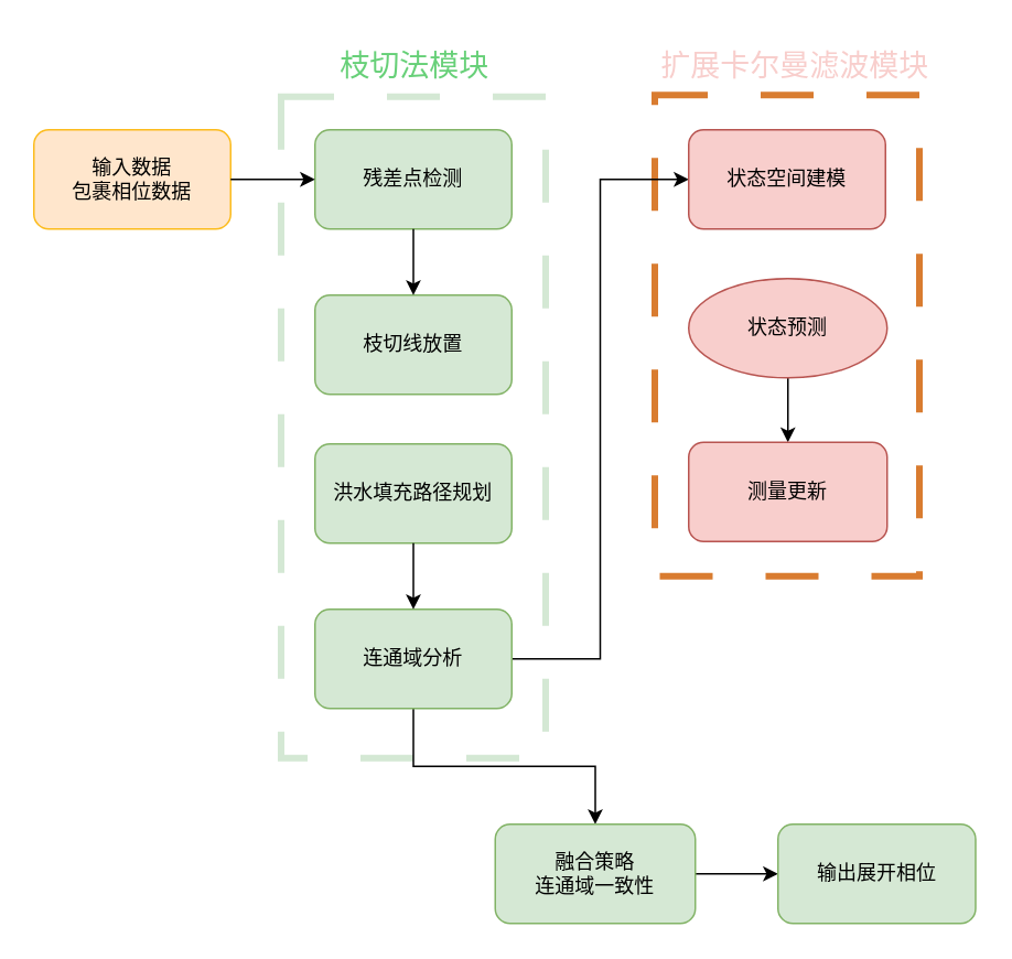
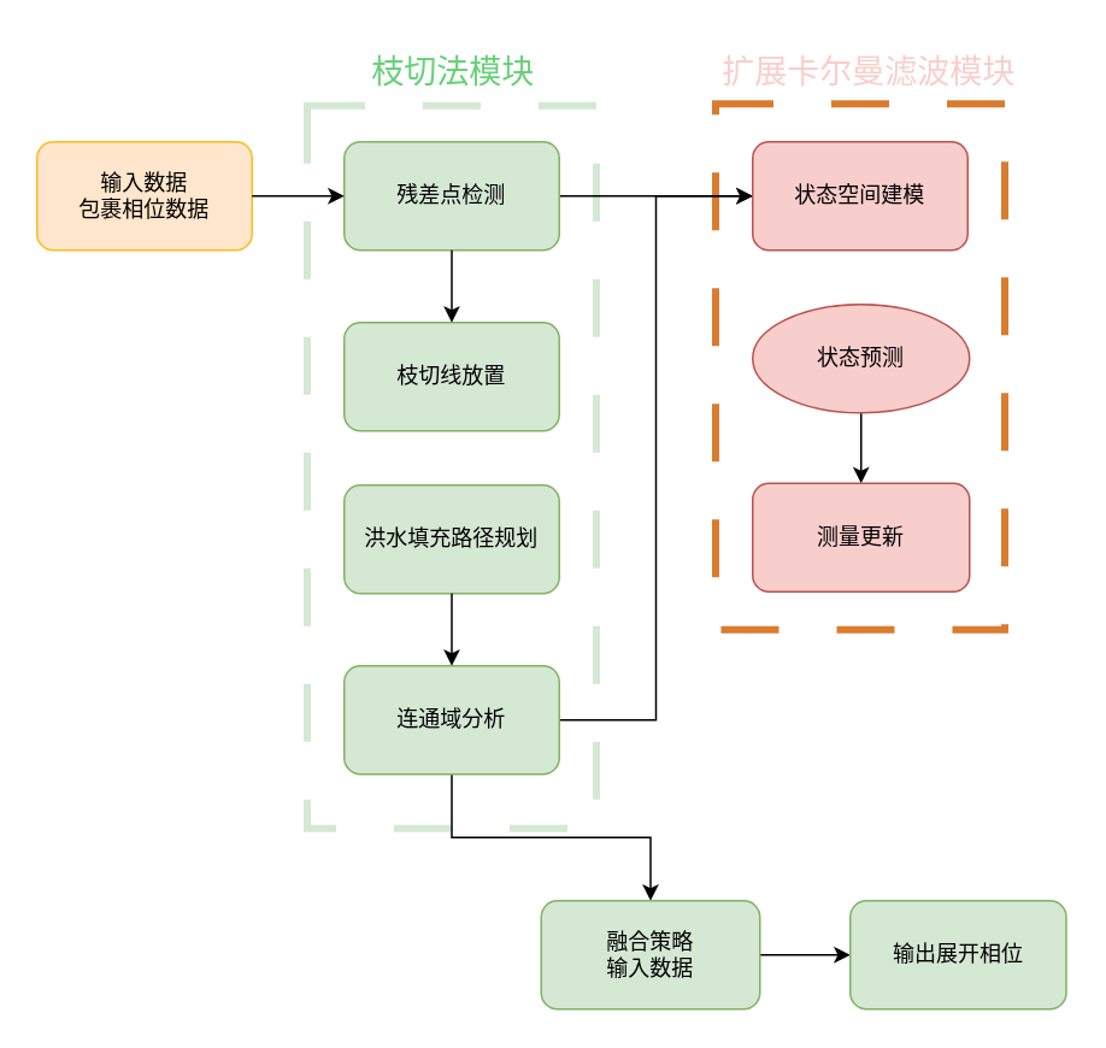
+ <mxCell id="5" value="" style="edgeStyle=orthogonalEdgeStyle;rounded=0;orthogonalLoop=1;jettySize=auto;html=1;" edge="1" parent="1" source="6" target="12"><mxGeometry relative="1" as="geometry" /></mxCell>
- <mxCell id="20" value="融合策略&lt;div&gt;连通域一致性&lt;/div&gt;" style="whiteSpace=wrap;html=1;fillColor=#d5e8d4;strokeColor=#82b366;rounded=1;" vertex="1" parent="1"><mxGeometry x="299" y="498" width="121" height="60" as="geometry" /></mxCell>
+ <mxCell id="20" value="融合策略&lt;div&gt;输入数据&lt;/div&gt;" style="whiteSpace=wrap;html=1;fillColor=#d5e8d4;strokeColor=#82b366;rounded=1;" vertex="1" parent="1"><mxGeometry x="299" y="498" width="121" height="60" as="geometry" /></mxCell>
